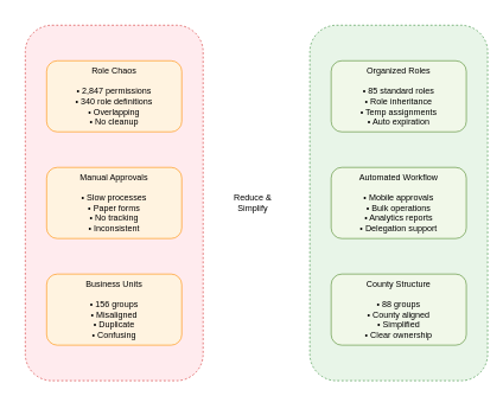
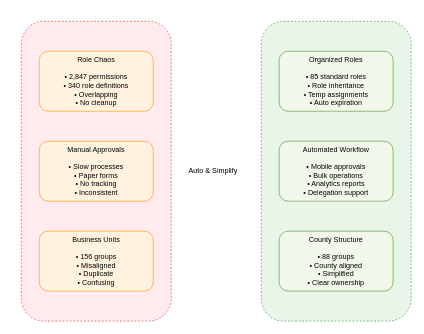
- <mxCell id="15" value="Reduce &amp; Simplify" style="text;html=1;strokeColor=none;fillColor=none;align=center;verticalAlign=middle;whiteSpace=wrap;rounded=0;" vertex="1" parent="1"><mxGeometry x="290" y="250" width="100" height="40" as="geometry" /></mxCell>
+ <mxCell id="15" value="Auto &amp; Simplify" style="text;html=1;strokeColor=none;fillColor=none;align=center;verticalAlign=middle;whiteSpace=wrap;rounded=0;" vertex="1" parent="1"><mxGeometry x="290" y="250" width="100" height="40" as="geometry" /></mxCell>
